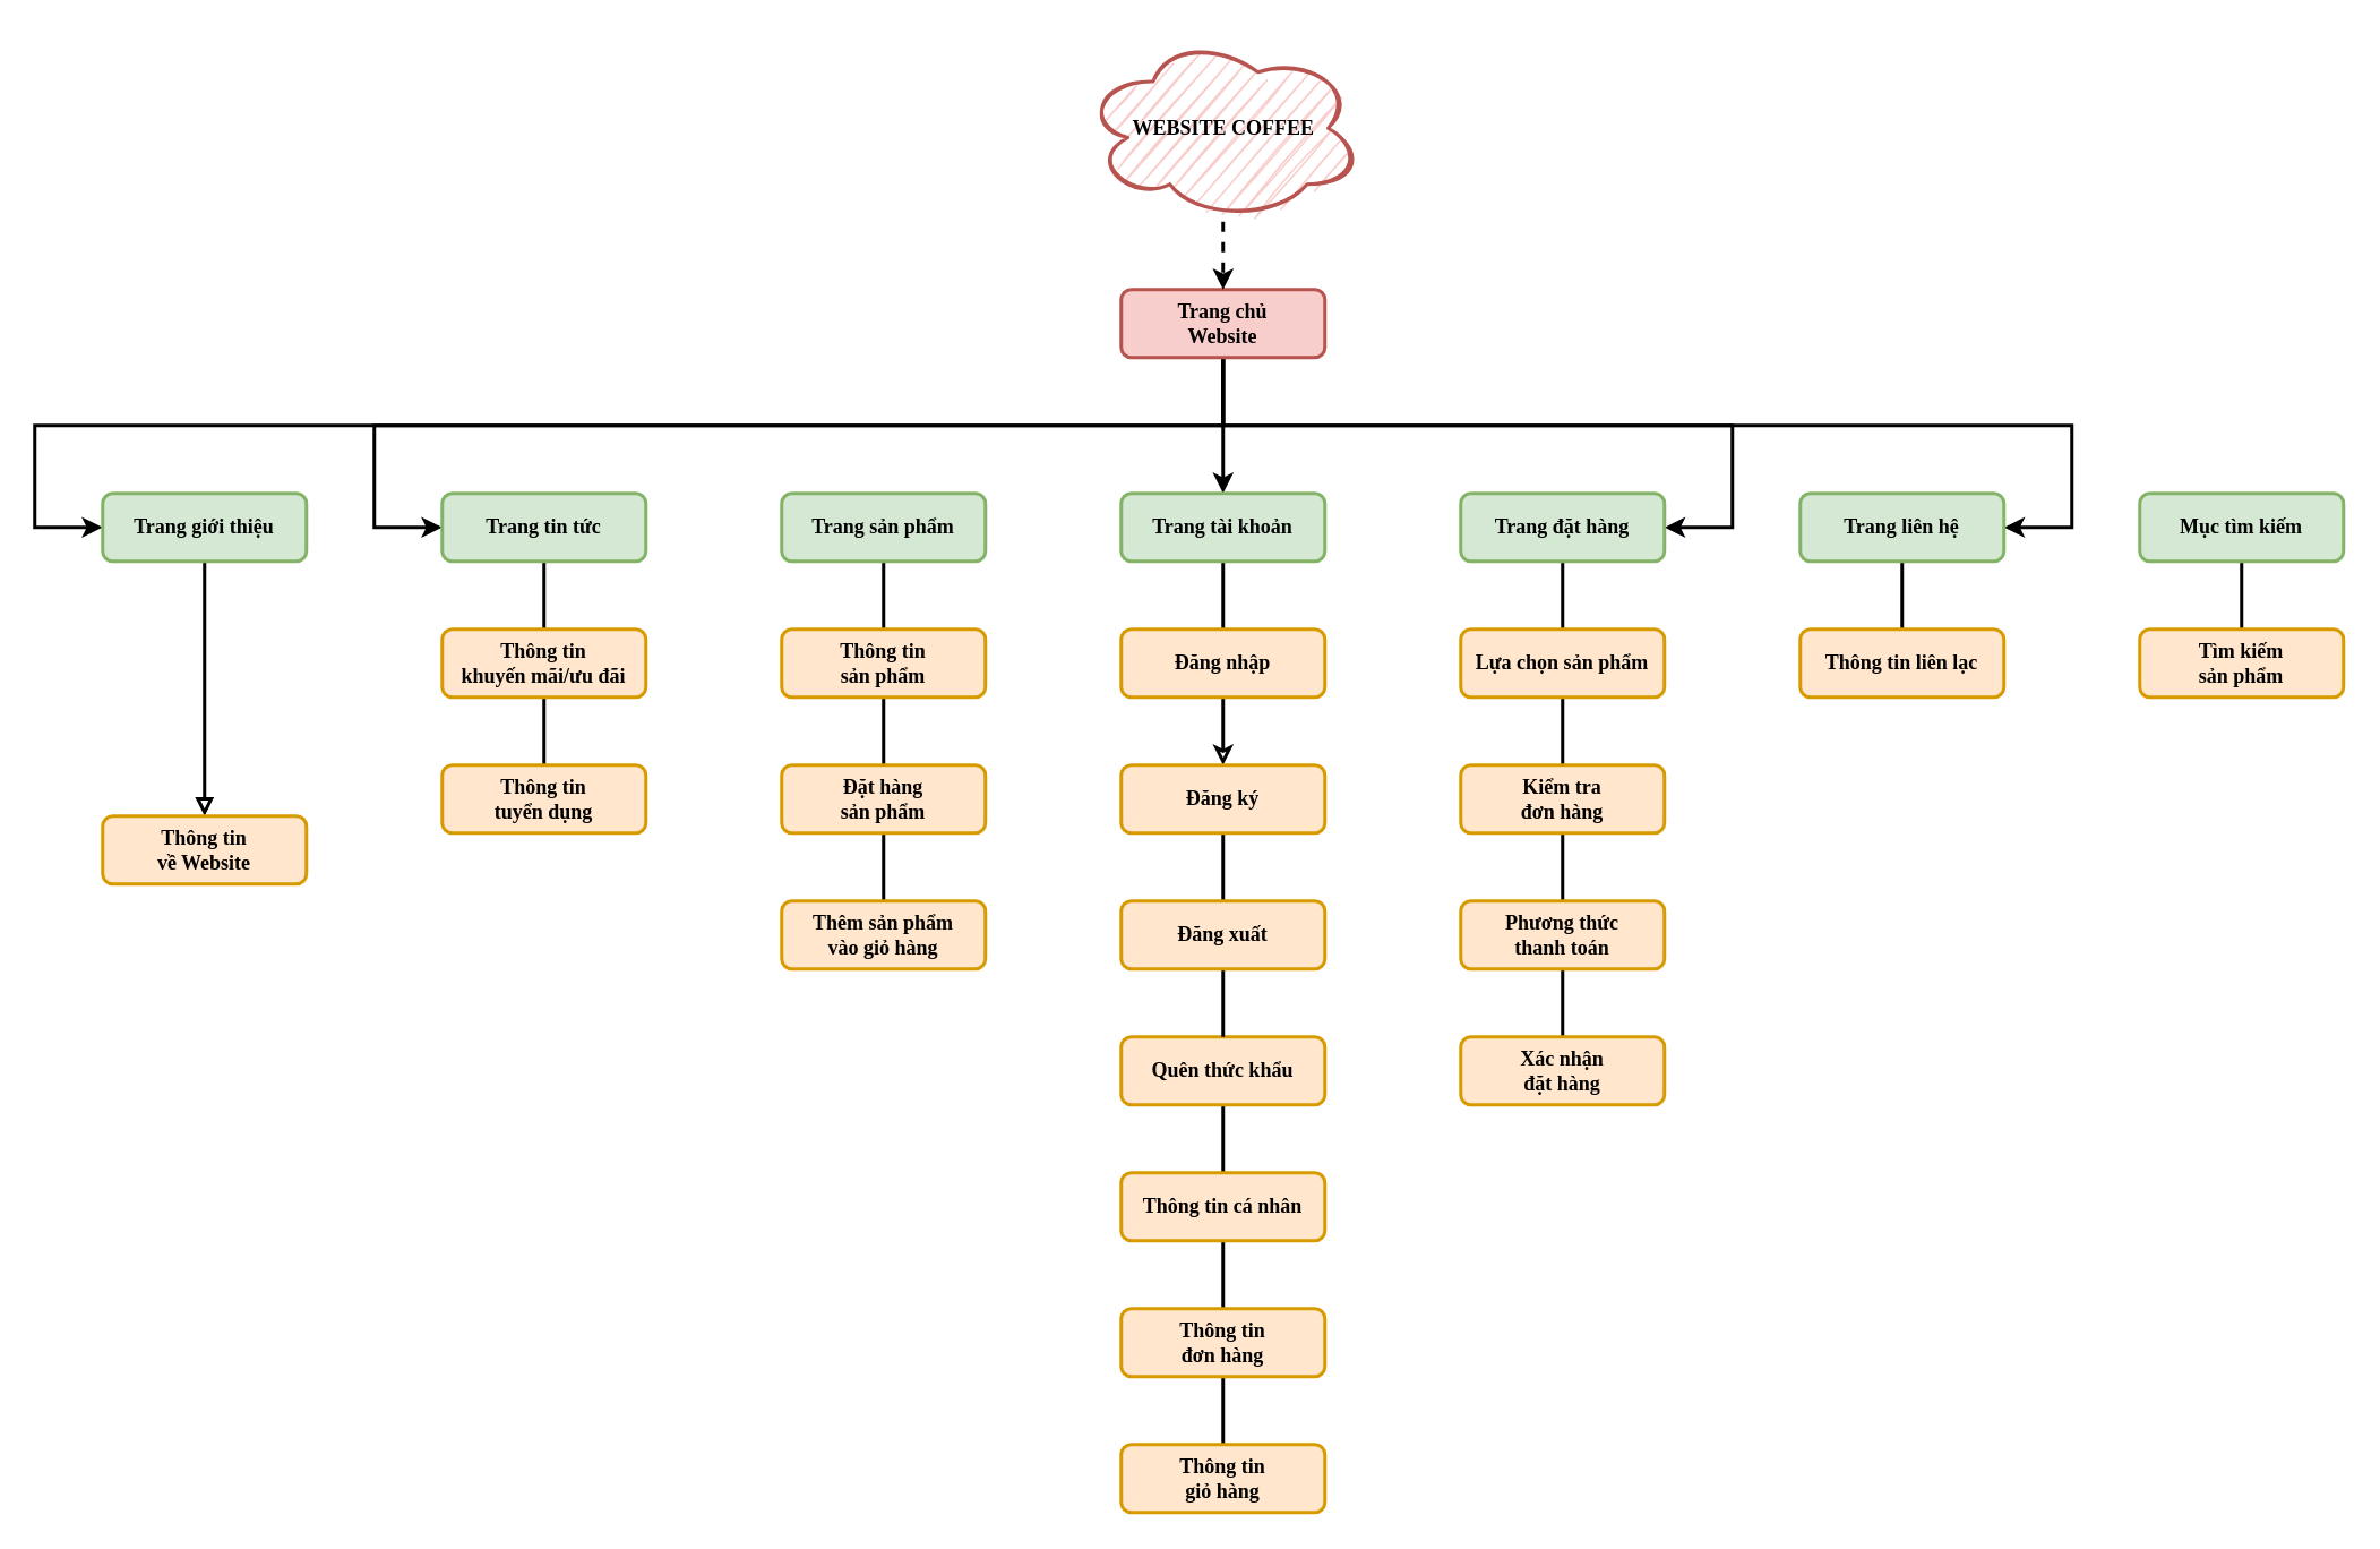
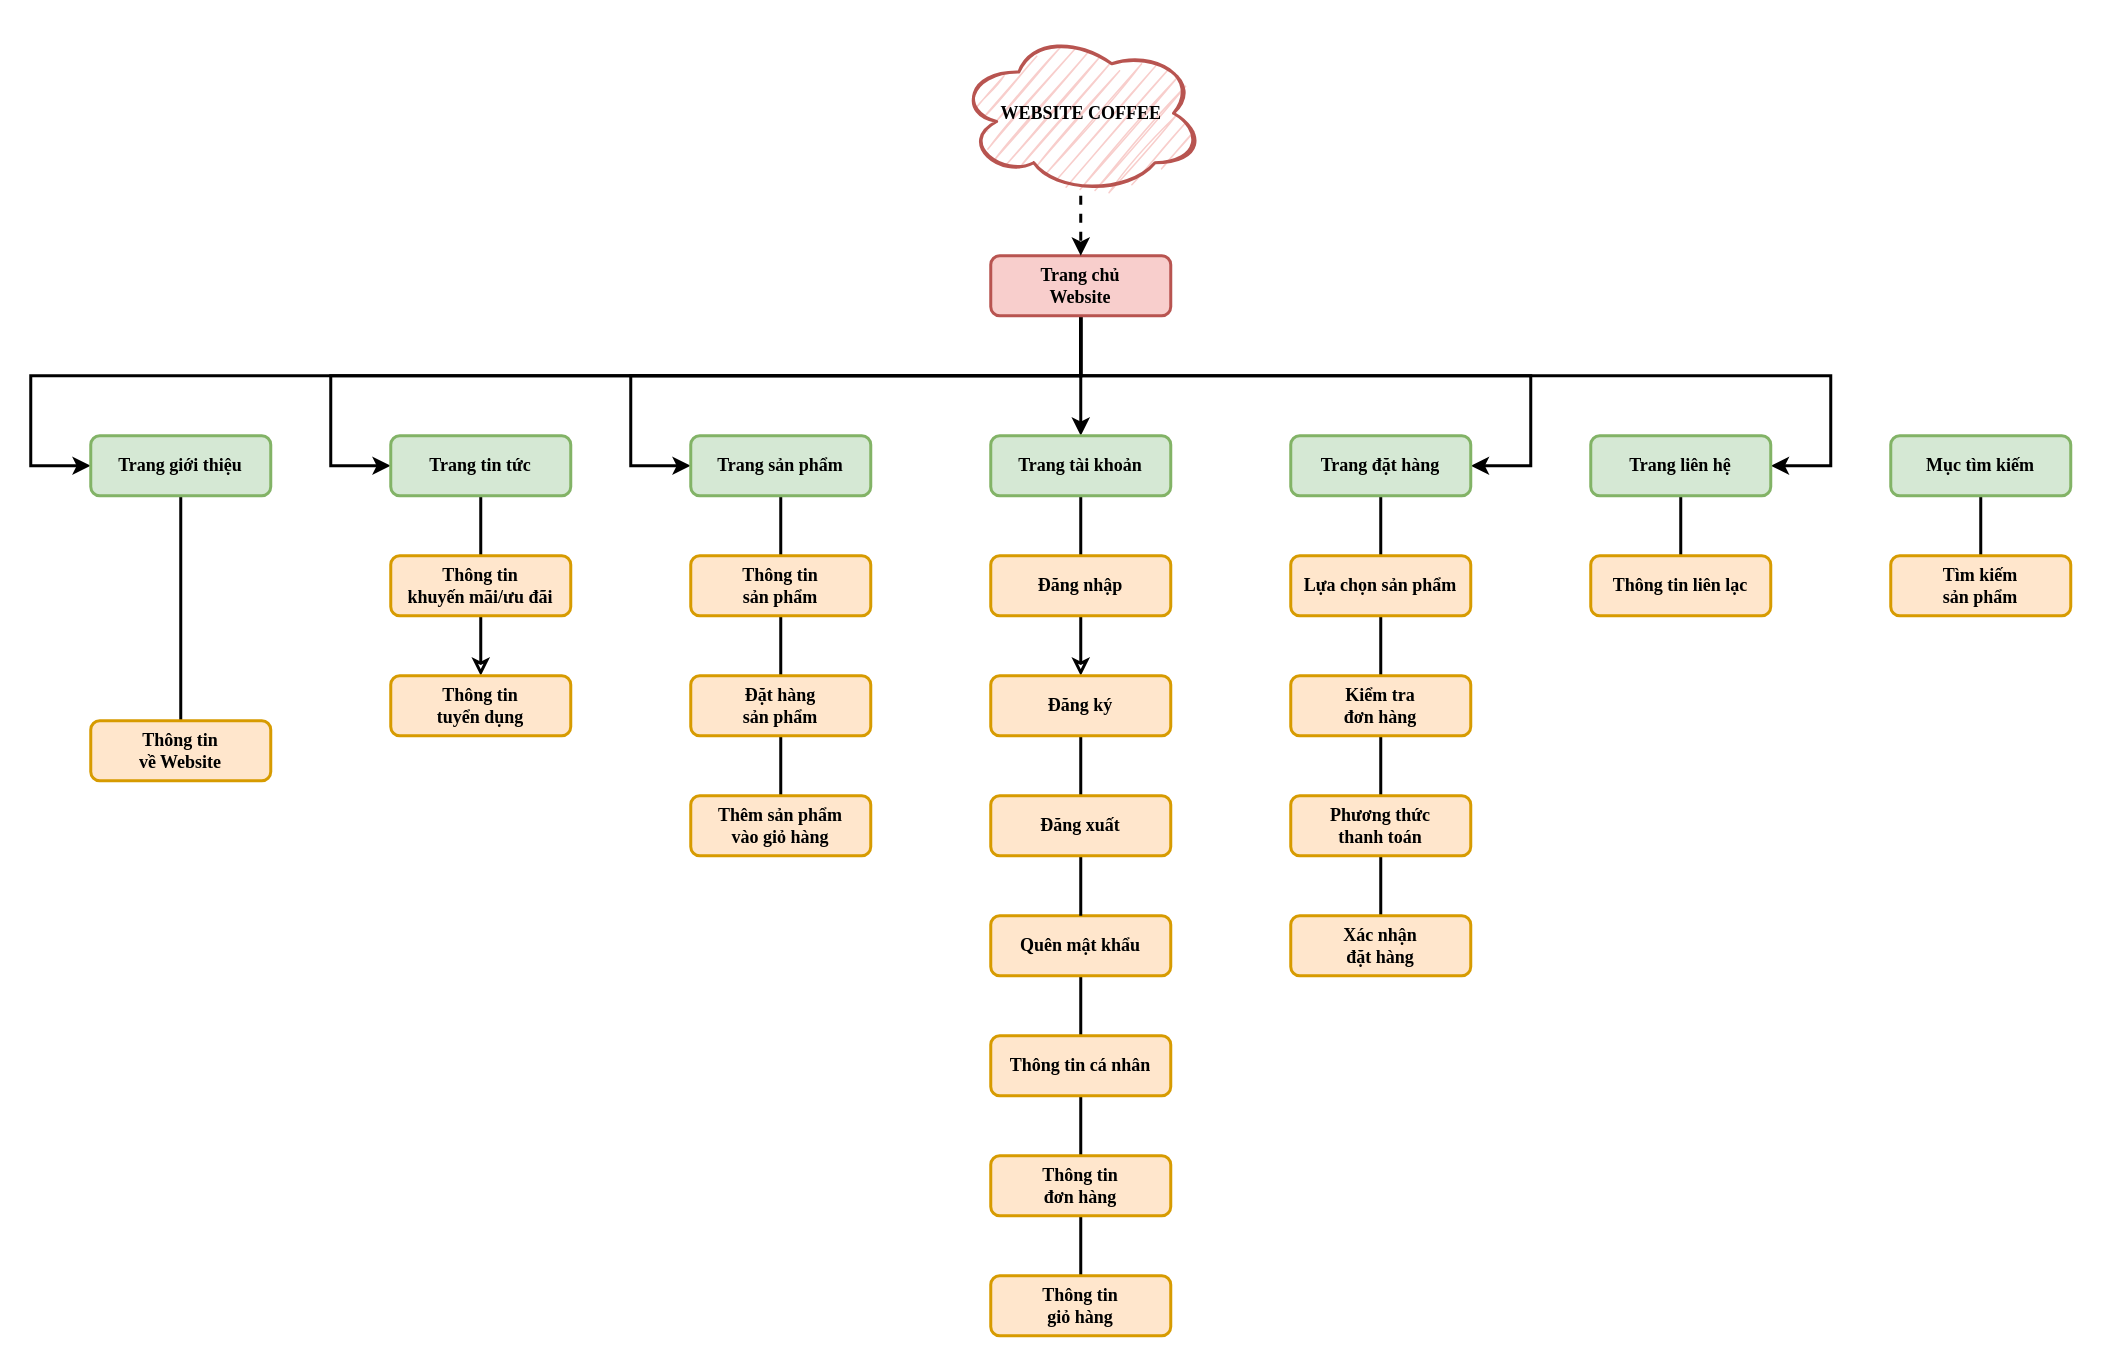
+ <mxCell id="4" style="edgeStyle=orthogonalEdgeStyle;rounded=0;orthogonalLoop=1;jettySize=auto;html=1;strokeWidth=2;fontFamily=Tahoma;" parent="1" source="8" target="12" edge="1"><mxGeometry relative="1" as="geometry"><Array as="points"><mxPoint x="720" y="250" /><mxPoint x="420" y="250" /><mxPoint x="420" y="310" /></Array></mxGeometry></mxCell>
- <mxCell id="42" style="edgeStyle=orthogonalEdgeStyle;rounded=0;orthogonalLoop=1;jettySize=auto;html=1;entryX=0.5;entryY=0;entryDx=0;entryDy=0;strokeWidth=2;fontFamily=Tahoma;endArrow=none;endFill=0;" parent="1" source="43" target="45" edge="1"><mxGeometry relative="1" as="geometry" /></mxCell>
+ <mxCell id="42" style="edgeStyle=orthogonalEdgeStyle;rounded=0;orthogonalLoop=1;jettySize=auto;html=1;entryX=0.5;entryY=0;entryDx=0;entryDy=0;strokeWidth=2;fontFamily=Tahoma;endArrow=classic;endFill=0;" parent="1" source="43" target="45" edge="1"><mxGeometry relative="1" as="geometry" /></mxCell>
- <mxCell id="15" style="edgeStyle=orthogonalEdgeStyle;rounded=0;orthogonalLoop=1;jettySize=auto;html=1;entryX=0.5;entryY=0;entryDx=0;entryDy=0;strokeWidth=2;fontFamily=Tahoma;endArrow=block;endFill=0;" parent="1" source="16" target="36" edge="1"><mxGeometry relative="1" as="geometry" /></mxCell>
+ <mxCell id="15" style="edgeStyle=orthogonalEdgeStyle;rounded=0;orthogonalLoop=1;jettySize=auto;html=1;entryX=0.5;entryY=0;entryDx=0;entryDy=0;strokeWidth=2;fontFamily=Tahoma;endArrow=none;endFill=0;" parent="1" source="16" target="36" edge="1"><mxGeometry relative="1" as="geometry" /></mxCell>
- <mxCell id="28" value="Quên thức khẩu" style="rounded=1;whiteSpace=wrap;html=1;fontStyle=1;strokeWidth=2;fontFamily=Tahoma;fillColor=#ffe6cc;strokeColor=#d79b00;" parent="1" vertex="1"><mxGeometry x="660" y="610" width="120" height="40" as="geometry" /></mxCell>
+ <mxCell id="28" value="Quên mật khẩu" style="rounded=1;whiteSpace=wrap;html=1;fontStyle=1;strokeWidth=2;fontFamily=Tahoma;fillColor=#ffe6cc;strokeColor=#d79b00;" parent="1" vertex="1"><mxGeometry x="660" y="610" width="120" height="40" as="geometry" /></mxCell>
